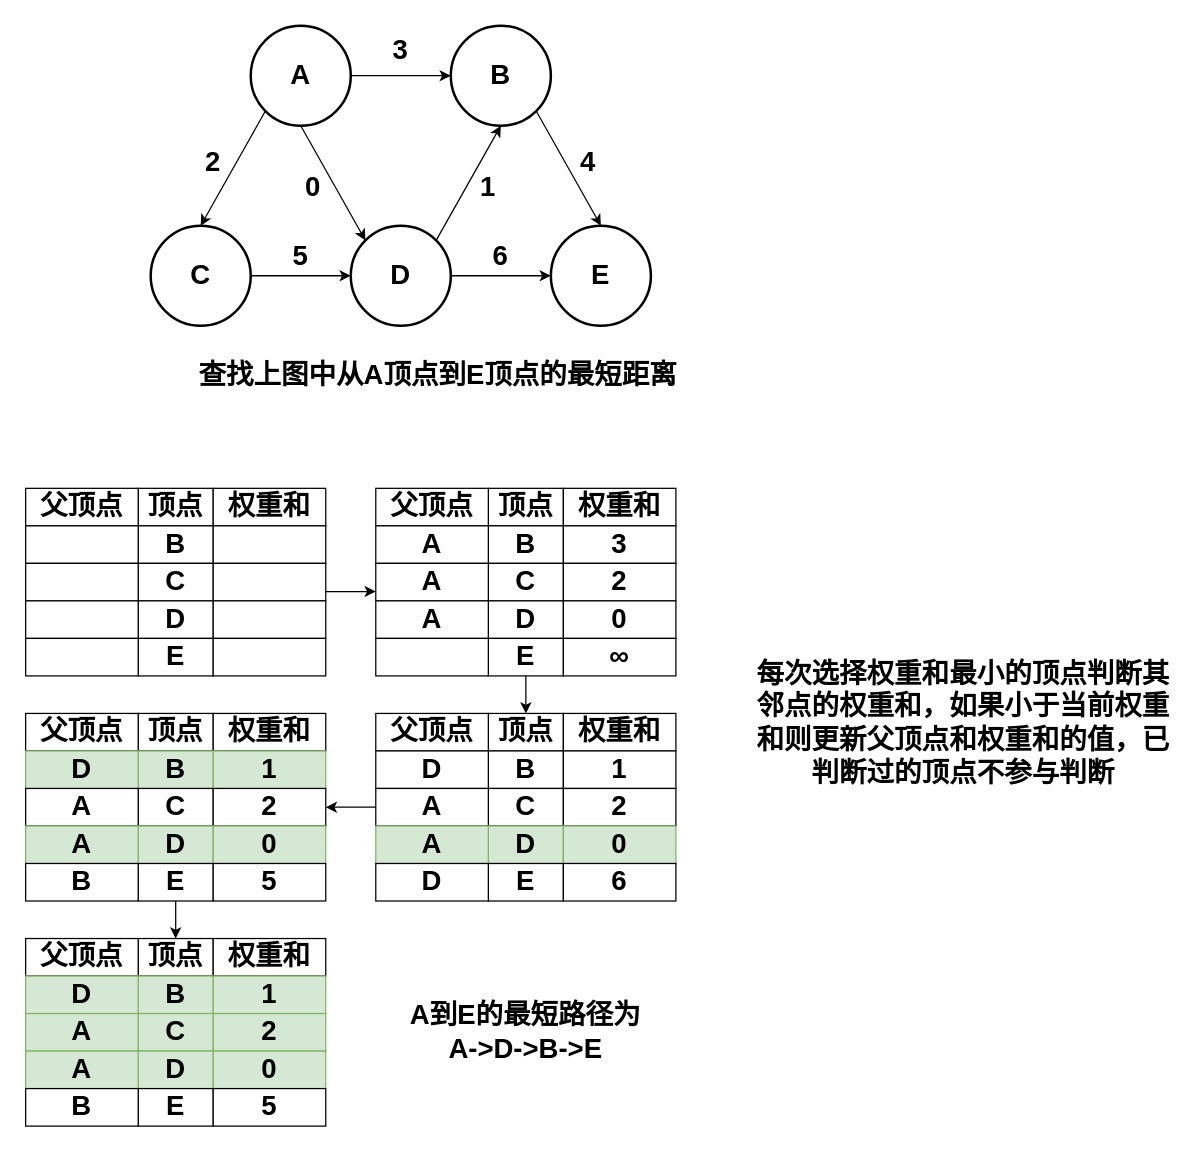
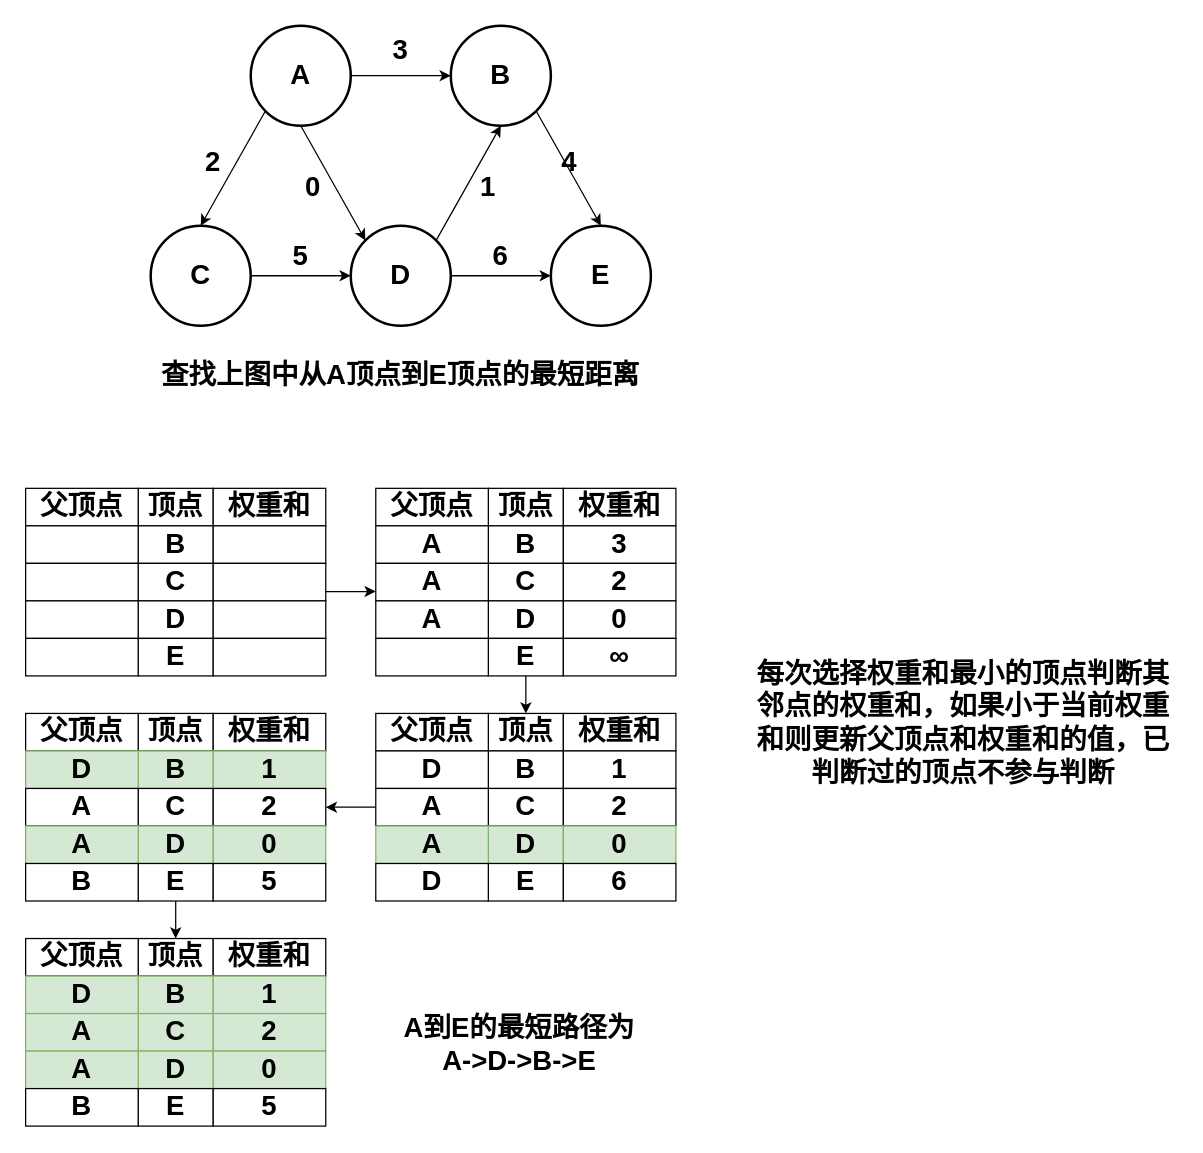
- <mxCell id="21" value="4" style="text;html=1;strokeColor=none;fillColor=none;align=center;verticalAlign=middle;whiteSpace=wrap;rounded=0;fontSize=22;fontStyle=1" parent="1" vertex="1"><mxGeometry x="460" y="120" width="20" height="20" as="geometry" /></mxCell>
+ <mxCell id="21" value="4" style="text;html=1;strokeColor=none;fillColor=none;align=center;verticalAlign=middle;whiteSpace=wrap;rounded=0;fontSize=22;fontStyle=1" parent="1" vertex="1"><mxGeometry x="445" y="120" width="20" height="20" as="geometry" /></mxCell>
- <mxCell id="15" value="查找上图中从A顶点到E顶点的最短距离" style="text;html=1;strokeColor=none;fillColor=none;align=center;verticalAlign=middle;whiteSpace=wrap;rounded=0;fontSize=22;fontStyle=1" parent="1" vertex="1"><mxGeometry x="153" y="290" width="394" height="20" as="geometry" /></mxCell>
+ <mxCell id="15" value="查找上图中从A顶点到E顶点的最短距离" style="text;html=1;strokeColor=none;fillColor=none;align=center;verticalAlign=middle;whiteSpace=wrap;rounded=0;fontSize=22;fontStyle=1" parent="1" vertex="1"><mxGeometry x="123" y="290" width="394" height="20" as="geometry" /></mxCell>
- <mxCell id="103" value="A到E的最短路径为&lt;br&gt;A-&amp;gt;D-&amp;gt;B-&amp;gt;E&lt;br&gt;" style="text;html=1;strokeColor=none;fillColor=none;align=center;verticalAlign=middle;whiteSpace=wrap;rounded=0;fontStyle=1;fontSize=22;" vertex="1" parent="1"><mxGeometry x="325" y="800" width="190" height="50" as="geometry" /></mxCell>
+ <mxCell id="103" value="A到E的最短路径为&lt;br&gt;A-&amp;gt;D-&amp;gt;B-&amp;gt;E&lt;br&gt;" style="text;html=1;strokeColor=none;fillColor=none;align=center;verticalAlign=middle;whiteSpace=wrap;rounded=0;fontStyle=1;fontSize=22;" vertex="1" parent="1"><mxGeometry x="320" y="810" width="190" height="50" as="geometry" /></mxCell>
